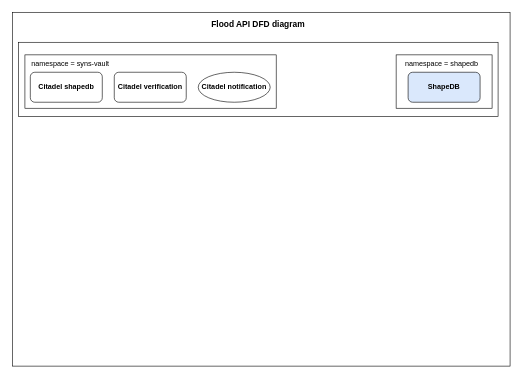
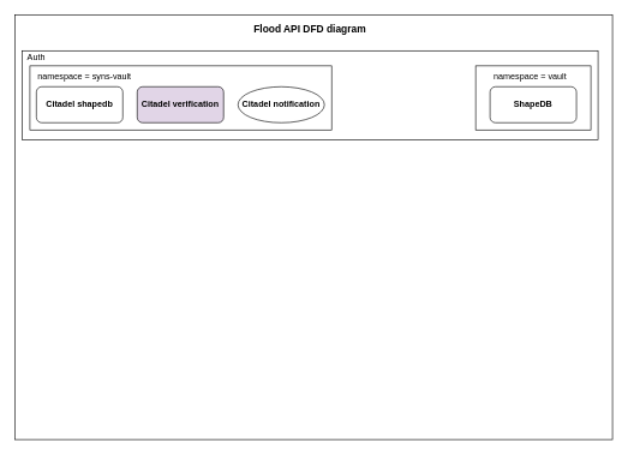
+ <mxCell id="6" value="Auth" style="text;html=1;strokeColor=none;fillColor=none;align=center;verticalAlign=middle;whiteSpace=wrap;rounded=0;" vertex="1" parent="4"><mxGeometry width="40" height="20" as="geometry" /></mxCell>
- <mxCell id="9" value="namespace = shapedb" style="text;html=1;strokeColor=none;fillColor=none;align=center;verticalAlign=middle;whiteSpace=wrap;rounded=0;" vertex="1" parent="7"><mxGeometry x="1" width="150" height="30" as="geometry" /></mxCell>
+ <mxCell id="9" value="namespace = vault" style="text;html=1;strokeColor=none;fillColor=none;align=center;verticalAlign=middle;whiteSpace=wrap;rounded=0;" vertex="1" parent="7"><mxGeometry x="1" width="150" height="30" as="geometry" /></mxCell>
- <mxCell id="16" value="Citadel verification" style="rounded=1;whiteSpace=wrap;html=1;fontStyle=1" vertex="1" parent="14"><mxGeometry x="140" width="120" height="50" as="geometry" /></mxCell>
+ <mxCell id="16" value="Citadel verification" style="rounded=1;whiteSpace=wrap;html=1;fontStyle=1;fillColor=#e1d5e7;" vertex="1" parent="14"><mxGeometry x="140" width="120" height="50" as="geometry" /></mxCell>
- <mxCell id="10" value="ShapeDB" style="rounded=1;whiteSpace=wrap;html=1;fontStyle=1;fillColor=#dae8fc;" vertex="1" parent="7"><mxGeometry x="20" y="29" width="120" height="50" as="geometry" /></mxCell>
+ <mxCell id="10" value="ShapeDB" style="rounded=1;whiteSpace=wrap;html=1;fontStyle=1" vertex="1" parent="7"><mxGeometry x="20" y="29" width="120" height="50" as="geometry" /></mxCell>
